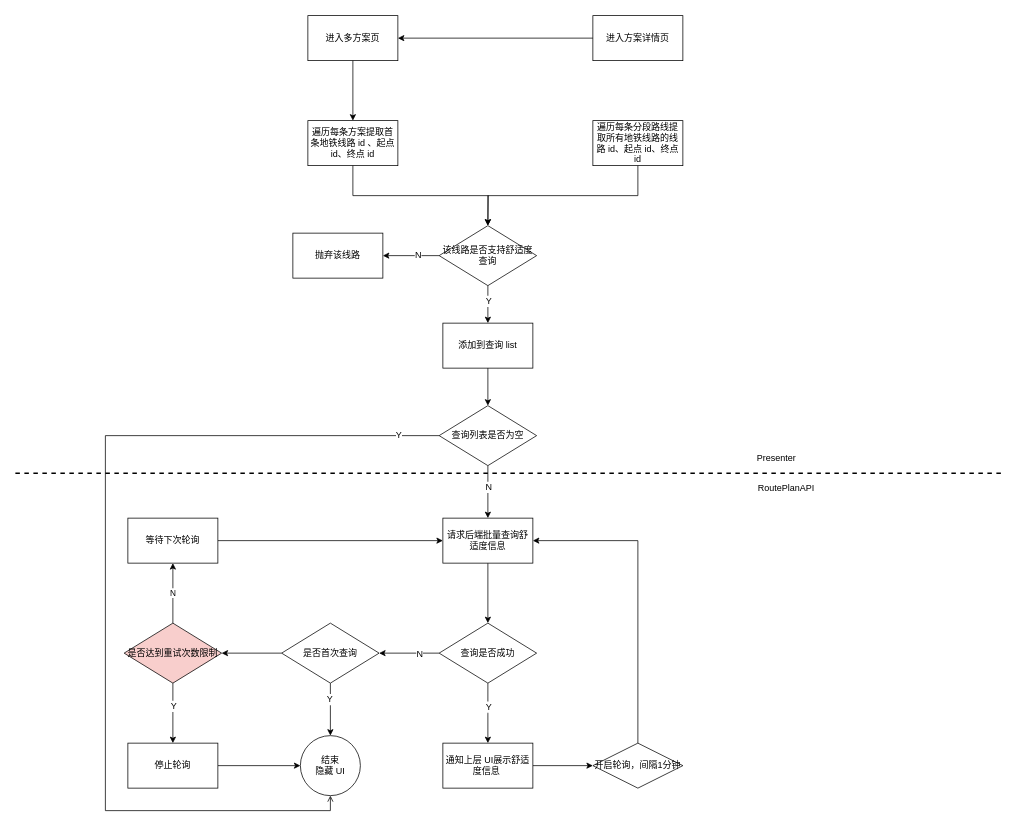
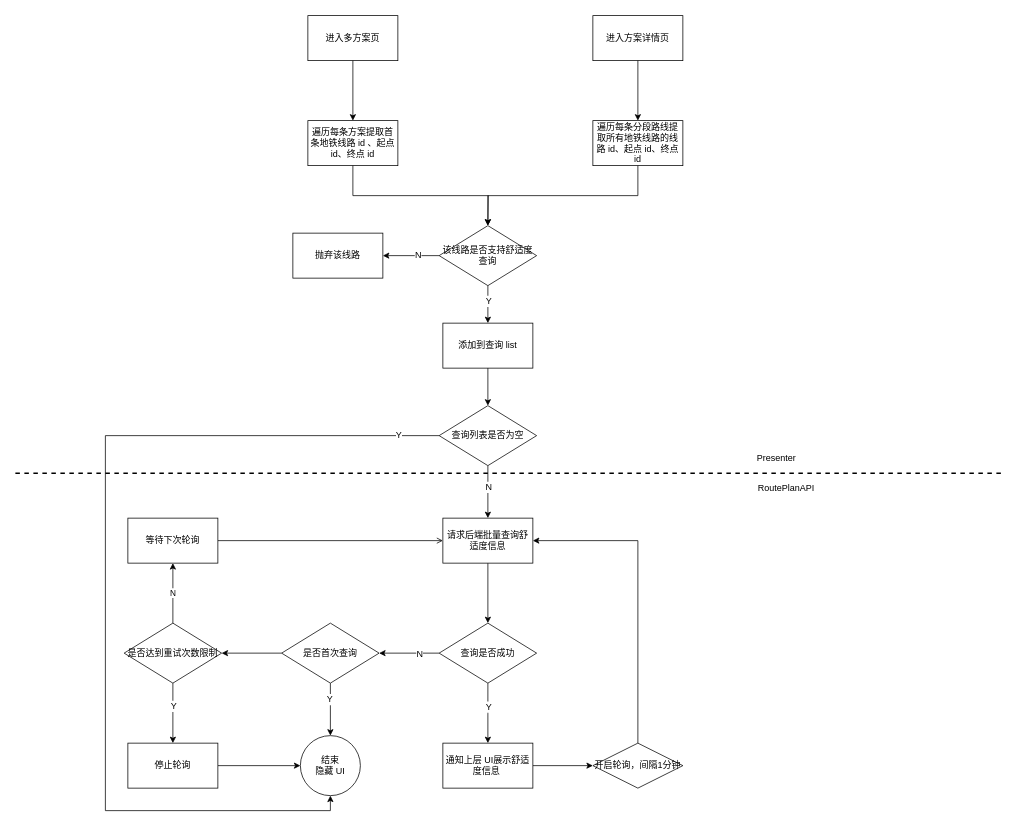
- <mxCell id="38" value="" style="edgeStyle=orthogonalEdgeStyle;rounded=0;orthogonalLoop=1;jettySize=auto;html=1;" edge="1" parent="33" source="36" target="34"><mxGeometry relative="1" as="geometry" /></mxCell>
+ <mxCell id="38" value="" style="edgeStyle=orthogonalEdgeStyle;rounded=0;orthogonalLoop=1;jettySize=auto;html=1;" edge="1" parent="33" source="36" target="37"><mxGeometry relative="1" as="geometry" /></mxCell>
- <mxCell id="22" style="edgeStyle=orthogonalEdgeStyle;rounded=0;orthogonalLoop=1;jettySize=auto;html=1;entryX=0;entryY=0.5;entryDx=0;entryDy=0;" edge="1" parent="1" source="23" target="3"><mxGeometry relative="1" as="geometry" /></mxCell>
+ <mxCell id="22" style="edgeStyle=orthogonalEdgeStyle;rounded=0;orthogonalLoop=1;jettySize=auto;html=1;entryX=0;entryY=0.5;entryDx=0;entryDy=0;endArrow=open;" edge="1" parent="1" source="23" target="3"><mxGeometry relative="1" as="geometry" /></mxCell>
- <mxCell id="16" value="是否达到重试次数限制" style="rhombus;whiteSpace=wrap;html=1;fillColor=#f8cecc;" vertex="1" parent="1"><mxGeometry x="165" y="830" width="130" height="80" as="geometry" /></mxCell>
+ <mxCell id="16" value="是否达到重试次数限制" style="rhombus;whiteSpace=wrap;html=1;" vertex="1" parent="1"><mxGeometry x="165" y="830" width="130" height="80" as="geometry" /></mxCell>
- <mxCell id="28" style="edgeStyle=orthogonalEdgeStyle;rounded=0;orthogonalLoop=1;jettySize=auto;html=1;exitX=0;exitY=0.5;exitDx=0;exitDy=0;entryX=0.5;entryY=1;entryDx=0;entryDy=0;endArrow=open;" edge="1" parent="1" source="30" target="21"><mxGeometry relative="1" as="geometry"><Array as="points"><mxPoint x="140" y="580" /><mxPoint x="140" y="1080" /><mxPoint x="440" y="1080" /></Array></mxGeometry></mxCell>
+ <mxCell id="28" style="edgeStyle=orthogonalEdgeStyle;rounded=0;orthogonalLoop=1;jettySize=auto;html=1;exitX=0;exitY=0.5;exitDx=0;exitDy=0;entryX=0.5;entryY=1;entryDx=0;entryDy=0;" edge="1" parent="1" source="30" target="21"><mxGeometry relative="1" as="geometry"><Array as="points"><mxPoint x="140" y="580" /><mxPoint x="140" y="1080" /><mxPoint x="440" y="1080" /></Array></mxGeometry></mxCell>
